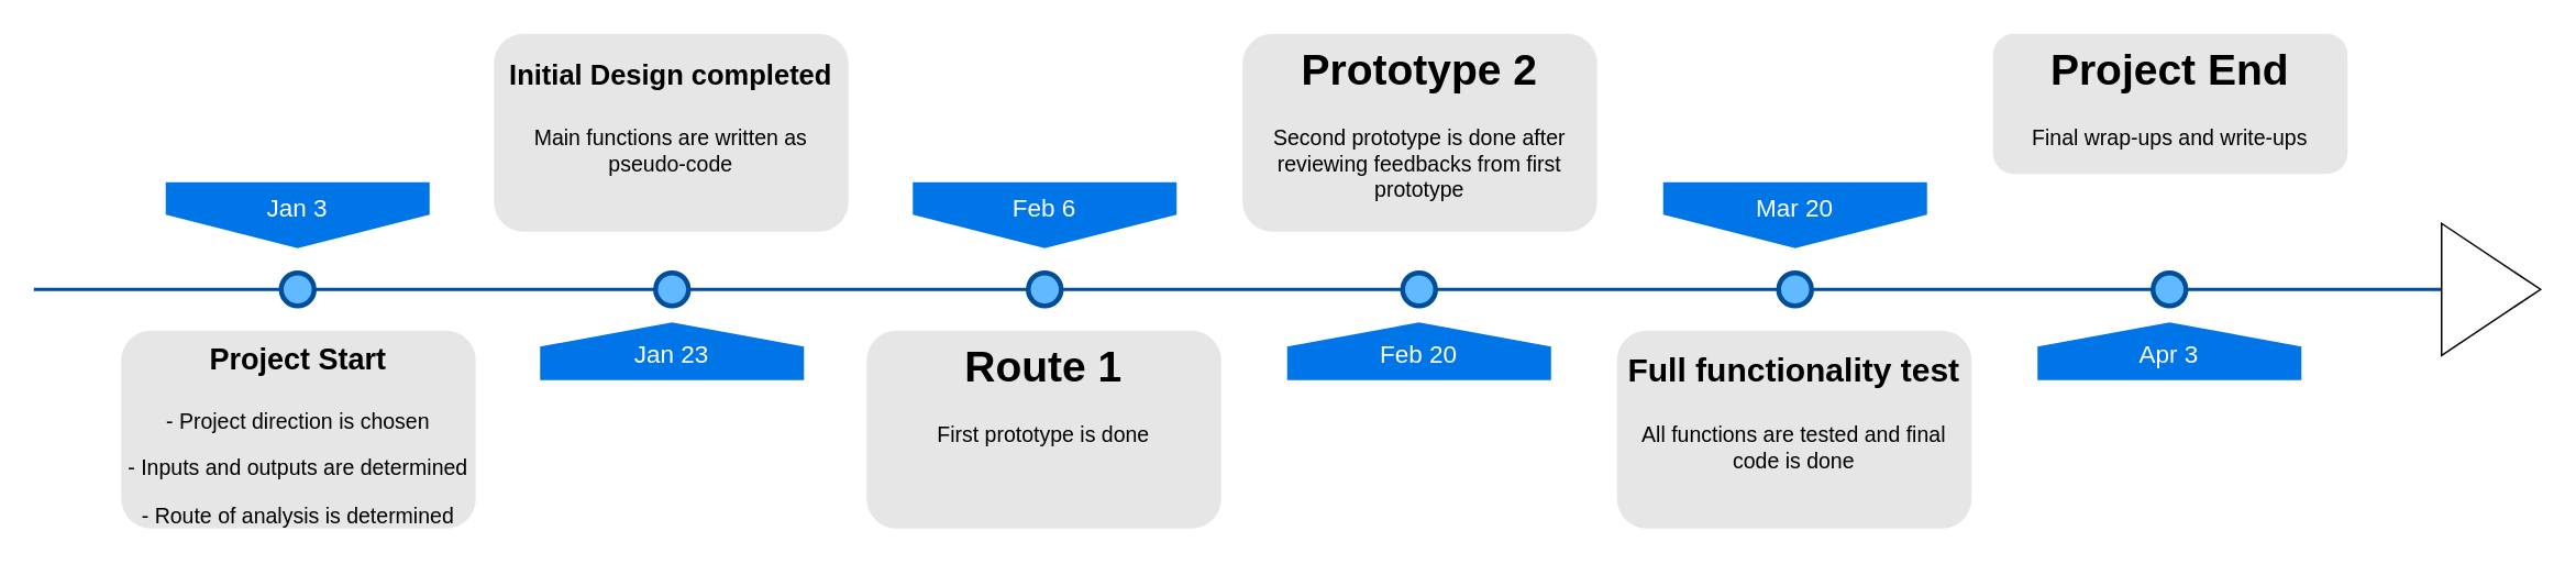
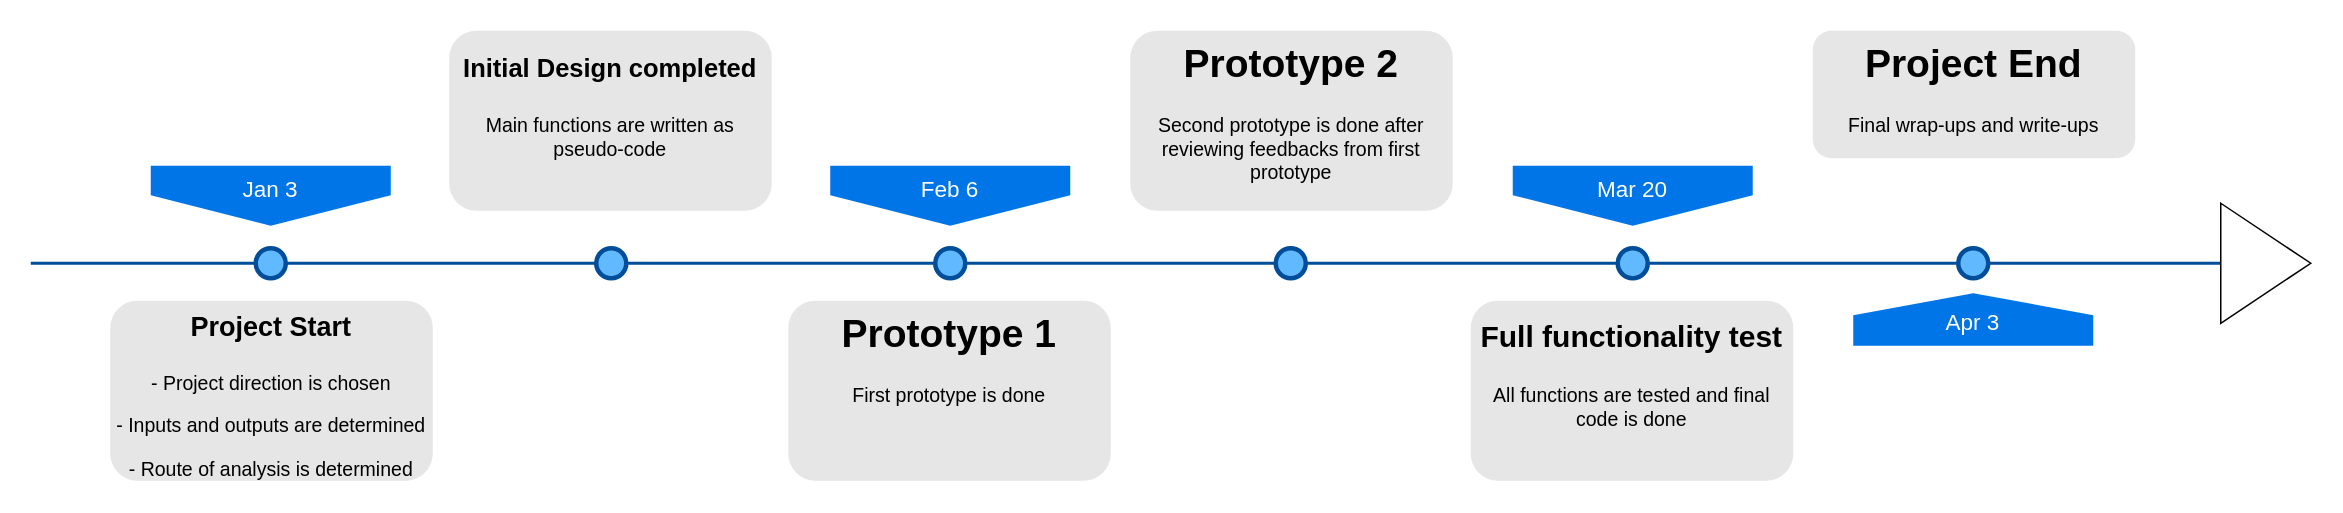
- <mxCell id="13" value="&lt;h1&gt;Route 1&lt;br&gt;&lt;/h1&gt;&lt;p&gt;First prototype is done&lt;br&gt;&lt;/p&gt;" style="text;html=1;spacing=5;spacingTop=-20;whiteSpace=wrap;overflow=hidden;strokeColor=none;strokeWidth=3;fillColor=#E6E6E6;fontSize=13;fontColor=#000000;align=center;rounded=1;" parent="1" vertex="1"><mxGeometry x="525" y="200" width="215" height="120" as="geometry" /></mxCell>
+ <mxCell id="13" value="&lt;h1&gt;Prototype 1&lt;br&gt;&lt;/h1&gt;&lt;p&gt;First prototype is done&lt;br&gt;&lt;/p&gt;" style="text;html=1;spacing=5;spacingTop=-20;whiteSpace=wrap;overflow=hidden;strokeColor=none;strokeWidth=3;fillColor=#E6E6E6;fontSize=13;fontColor=#000000;align=center;rounded=1;" parent="1" vertex="1"><mxGeometry x="525" y="200" width="215" height="120" as="geometry" /></mxCell>
- <mxCell id="5" value="Jan 23" style="shape=offPageConnector;whiteSpace=wrap;html=1;fillColor=#0075E8;fontSize=15;fontColor=#FFFFFF;size=0.418;flipV=1;verticalAlign=bottom;strokeColor=none;spacingBottom=4;" parent="1" vertex="1"><mxGeometry x="327" y="195" width="160" height="35" as="geometry" /></mxCell>
- <mxCell id="6" value="Feb 20" style="shape=offPageConnector;whiteSpace=wrap;html=1;fillColor=#0075E8;fontSize=15;fontColor=#FFFFFF;size=0.418;flipV=1;verticalAlign=bottom;strokeColor=none;spacingBottom=4;" parent="1" vertex="1"><mxGeometry x="780" y="195" width="160" height="35" as="geometry" /></mxCell>
